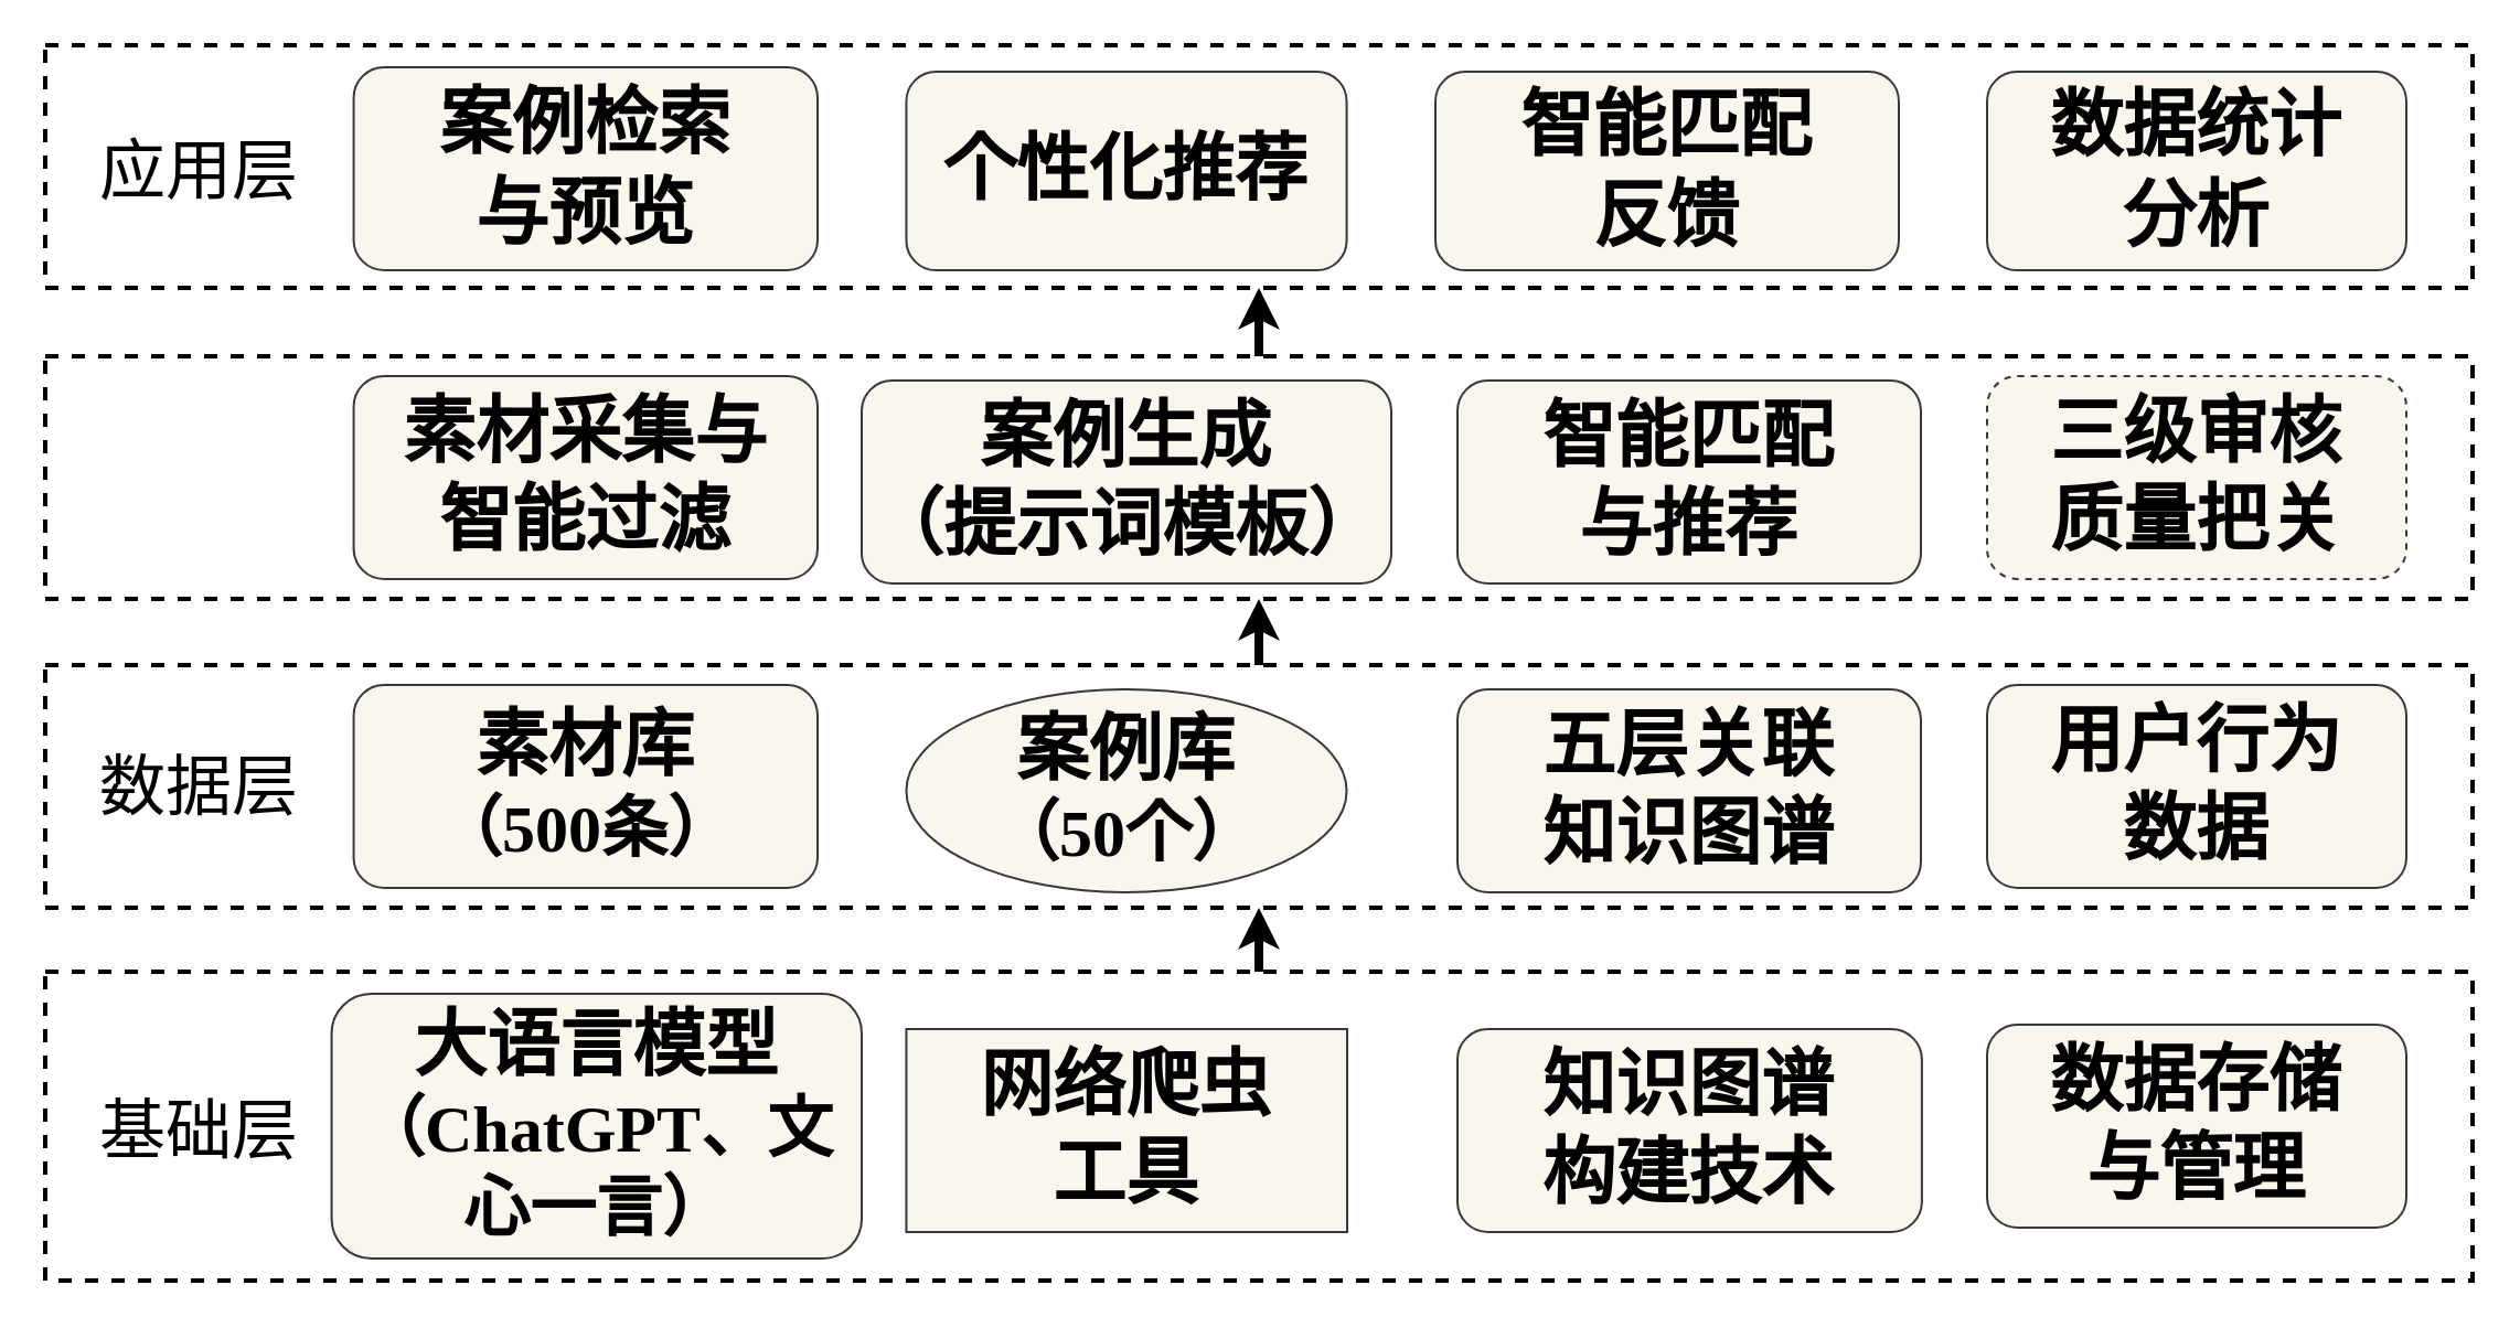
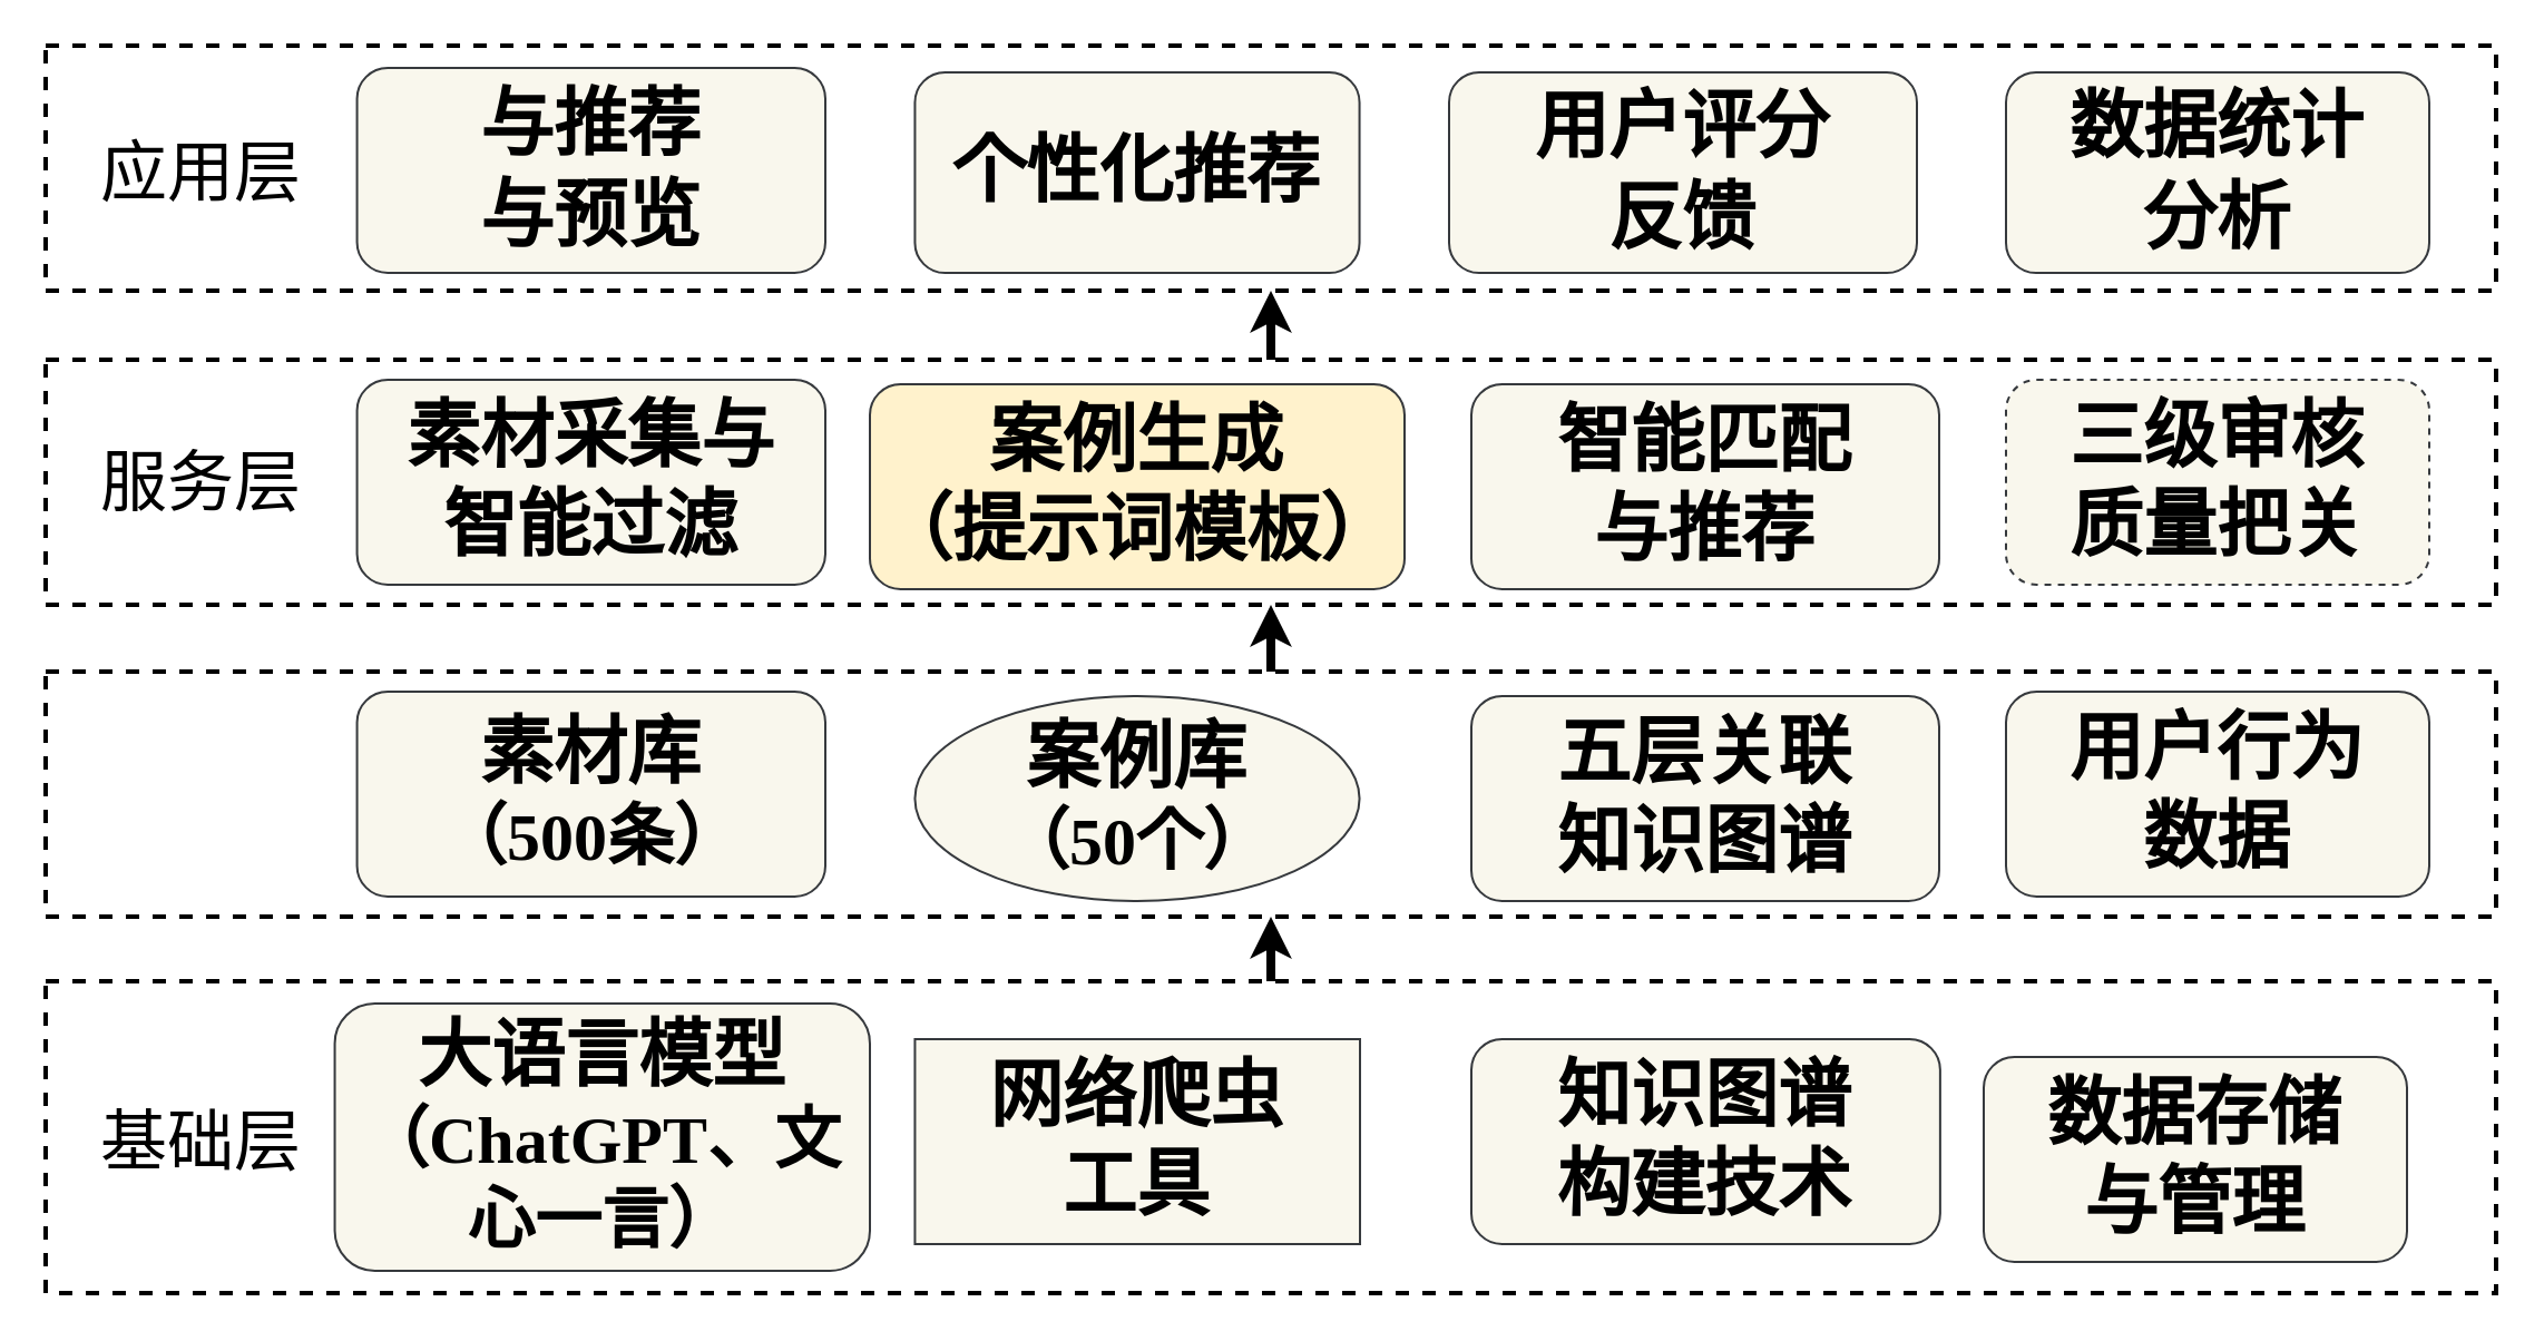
- <mxCell id="9" value="&lt;div style=&quot;&quot;&gt;&lt;span style=&quot;background-color: transparent; font-size: 33px;&quot;&gt;&lt;font face=&quot;SimSun&quot;&gt;&lt;b&gt;案例检索&lt;/b&gt;&lt;/font&gt;&lt;/span&gt;&lt;/div&gt;&lt;div style=&quot;&quot;&gt;&lt;span style=&quot;background-color: transparent; font-size: 33px;&quot;&gt;&lt;font face=&quot;SimSun&quot;&gt;&lt;b&gt;与预览&lt;/b&gt;&lt;/font&gt;&lt;/span&gt;&lt;/div&gt;" style="rounded=1;whiteSpace=wrap;html=1;fillStyle=auto;fillColor=#f9f7ed;strokeColor=#36393d;" vertex="1" parent="1"><mxGeometry x="159.78" y="30" width="210.22" height="92" as="geometry" /></mxCell>
+ <mxCell id="9" value="&lt;div style=&quot;&quot;&gt;&lt;span style=&quot;background-color: transparent; font-size: 33px;&quot;&gt;&lt;font face=&quot;SimSun&quot;&gt;&lt;b&gt;与推荐&lt;/b&gt;&lt;/font&gt;&lt;/span&gt;&lt;/div&gt;&lt;div style=&quot;&quot;&gt;&lt;span style=&quot;background-color: transparent; font-size: 33px;&quot;&gt;&lt;font face=&quot;SimSun&quot;&gt;&lt;b&gt;与预览&lt;/b&gt;&lt;/font&gt;&lt;/span&gt;&lt;/div&gt;" style="rounded=1;whiteSpace=wrap;html=1;fillStyle=auto;fillColor=#f9f7ed;strokeColor=#36393d;" vertex="1" parent="1"><mxGeometry x="159.78" y="30" width="210.22" height="92" as="geometry" /></mxCell>
- <mxCell id="11" value="&lt;div style=&quot;&quot;&gt;&lt;span style=&quot;background-color: transparent; font-size: 33px;&quot;&gt;&lt;font face=&quot;SimSun&quot;&gt;&lt;b&gt;智能匹配&lt;/b&gt;&lt;/font&gt;&lt;/span&gt;&lt;/div&gt;&lt;div style=&quot;&quot;&gt;&lt;span style=&quot;background-color: transparent; font-size: 33px;&quot;&gt;&lt;font face=&quot;SimSun&quot;&gt;&lt;b&gt;反馈&lt;/b&gt;&lt;/font&gt;&lt;/span&gt;&lt;/div&gt;" style="rounded=1;whiteSpace=wrap;html=1;fillStyle=auto;fillColor=#f9f7ed;strokeColor=#36393d;" vertex="1" parent="1"><mxGeometry x="650" y="32" width="210" height="90" as="geometry" /></mxCell>
+ <mxCell id="11" value="&lt;div style=&quot;&quot;&gt;&lt;span style=&quot;background-color: transparent; font-size: 33px;&quot;&gt;&lt;font face=&quot;SimSun&quot;&gt;&lt;b&gt;用户评分&lt;/b&gt;&lt;/font&gt;&lt;/span&gt;&lt;/div&gt;&lt;div style=&quot;&quot;&gt;&lt;span style=&quot;background-color: transparent; font-size: 33px;&quot;&gt;&lt;font face=&quot;SimSun&quot;&gt;&lt;b&gt;反馈&lt;/b&gt;&lt;/font&gt;&lt;/span&gt;&lt;/div&gt;" style="rounded=1;whiteSpace=wrap;html=1;fillStyle=auto;fillColor=#f9f7ed;strokeColor=#36393d;" vertex="1" parent="1"><mxGeometry x="650" y="32" width="210" height="90" as="geometry" /></mxCell>
+ <mxCell id="26" value="&lt;font style=&quot;font-size: 30px;&quot;&gt;服务层&lt;/font&gt;" style="shape=note;whiteSpace=wrap;html=1;backgroundOutline=1;darkOpacity=0.05;fillColor=#fff2cc;strokeColor=#d6b656;fillStyle=solid;direction=west;gradientDirection=north;shadow=0;size=20;pointerEvents=1;opacity=0;" vertex="1" parent="1"><mxGeometry x="29.78" y="186" width="120" height="60" as="geometry" /></mxCell>
- <mxCell id="14" value="&lt;div style=&quot;&quot;&gt;&lt;font face=&quot;SimSun&quot;&gt;&lt;span style=&quot;font-size: 33px;&quot;&gt;&lt;b&gt;案例生成&lt;/b&gt;&lt;/span&gt;&lt;/font&gt;&lt;/div&gt;&lt;div style=&quot;&quot;&gt;&lt;font face=&quot;SimSun&quot;&gt;&lt;span style=&quot;font-size: 33px;&quot;&gt;&lt;b&gt;（提示词模板）&lt;/b&gt;&lt;/span&gt;&lt;/font&gt;&lt;/div&gt;" style="rounded=1;whiteSpace=wrap;html=1;fillStyle=auto;fillColor=#f9f7ed;strokeColor=#36393d;" vertex="1" parent="1"><mxGeometry x="390" y="172" width="240" height="92" as="geometry" /></mxCell>
+ <mxCell id="14" value="&lt;div style=&quot;&quot;&gt;&lt;font face=&quot;SimSun&quot;&gt;&lt;span style=&quot;font-size: 33px;&quot;&gt;&lt;b&gt;案例生成&lt;/b&gt;&lt;/span&gt;&lt;/font&gt;&lt;/div&gt;&lt;div style=&quot;&quot;&gt;&lt;font face=&quot;SimSun&quot;&gt;&lt;span style=&quot;font-size: 33px;&quot;&gt;&lt;b&gt;（提示词模板）&lt;/b&gt;&lt;/span&gt;&lt;/font&gt;&lt;/div&gt;" style="rounded=1;whiteSpace=wrap;html=1;fillStyle=auto;fillColor=#fff2cc;strokeColor=#36393d;" vertex="1" parent="1"><mxGeometry x="390" y="172" width="240" height="92" as="geometry" /></mxCell>
- <mxCell id="27" value="&lt;font style=&quot;font-size: 30px;&quot;&gt;数据层&lt;/font&gt;" style="shape=note;whiteSpace=wrap;html=1;backgroundOutline=1;darkOpacity=0.05;fillColor=#fff2cc;strokeColor=#d6b656;fillStyle=solid;direction=west;gradientDirection=north;shadow=0;size=20;pointerEvents=1;opacity=0;" vertex="1" parent="1"><mxGeometry x="29.78" y="326" width="120" height="60" as="geometry" /></mxCell>
- <mxCell id="23" value="&lt;div style=&quot;&quot;&gt;&lt;font face=&quot;SimSun&quot;&gt;&lt;span style=&quot;font-size: 33px;&quot;&gt;&lt;b&gt;数据存储&lt;/b&gt;&lt;/span&gt;&lt;/font&gt;&lt;/div&gt;&lt;div style=&quot;&quot;&gt;&lt;font face=&quot;SimSun&quot;&gt;&lt;span style=&quot;font-size: 33px;&quot;&gt;&lt;b&gt;与管理&lt;/b&gt;&lt;/span&gt;&lt;/font&gt;&lt;/div&gt;" style="rounded=1;whiteSpace=wrap;html=1;fillStyle=auto;fillColor=#f9f7ed;strokeColor=#36393d;" vertex="1" parent="1"><mxGeometry x="900" y="464" width="190" height="92" as="geometry" /></mxCell>
+ <mxCell id="23" value="&lt;div style=&quot;&quot;&gt;&lt;font face=&quot;SimSun&quot;&gt;&lt;span style=&quot;font-size: 33px;&quot;&gt;&lt;b&gt;数据存储&lt;/b&gt;&lt;/span&gt;&lt;/font&gt;&lt;/div&gt;&lt;div style=&quot;&quot;&gt;&lt;font face=&quot;SimSun&quot;&gt;&lt;span style=&quot;font-size: 33px;&quot;&gt;&lt;b&gt;与管理&lt;/b&gt;&lt;/span&gt;&lt;/font&gt;&lt;/div&gt;" style="rounded=1;whiteSpace=wrap;html=1;fillStyle=auto;fillColor=#f9f7ed;strokeColor=#36393d;" vertex="1" parent="1"><mxGeometry x="890" y="474" width="190" height="92" as="geometry" /></mxCell>
